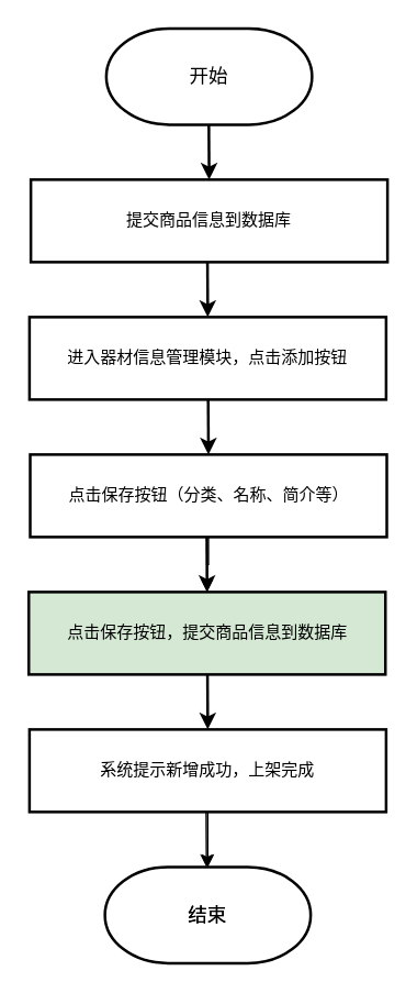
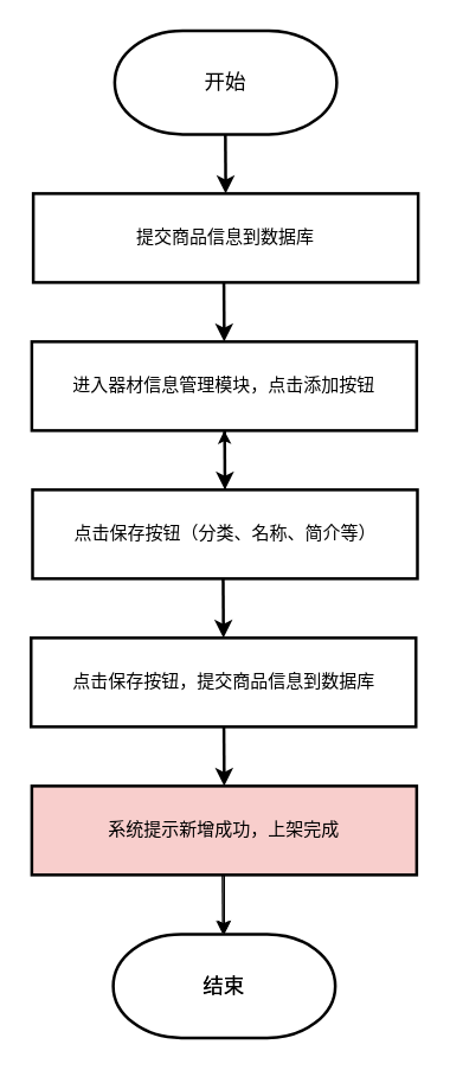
- <mxCell id="8" value="" style="edgeStyle=orthogonalEdgeStyle;rounded=0;orthogonalLoop=1;jettySize=auto;html=1;" parent="1" source="9" target="11" edge="1"><mxGeometry relative="1" as="geometry" /></mxCell>
+ <mxCell id="8" value="" style="edgeStyle=orthogonalEdgeStyle;rounded=0;orthogonalLoop=1;jettySize=auto;html=1;" parent="1" source="9" target="6" edge="1"><mxGeometry relative="1" as="geometry" /></mxCell>
- <mxCell id="11" value="点击保存按钮，提交商品信息到数据库" style="rounded=0;whiteSpace=wrap;html=1;strokeWidth=2;fillColor=#d5e8d4;" parent="1" vertex="1"><mxGeometry x="20.5" y="430" width="260" height="60" as="geometry" /></mxCell>
+ <mxCell id="11" value="点击保存按钮，提交商品信息到数据库" style="rounded=0;whiteSpace=wrap;html=1;strokeWidth=2;" parent="1" vertex="1"><mxGeometry x="20.5" y="430" width="260" height="60" as="geometry" /></mxCell>
- <mxCell id="15" value="系统提示新增成功，上架完成" style="rounded=0;whiteSpace=wrap;html=1;strokeWidth=2;" parent="1" vertex="1"><mxGeometry x="21" y="530" width="260" height="60" as="geometry" /></mxCell>
+ <mxCell id="15" value="系统提示新增成功，上架完成" style="rounded=0;whiteSpace=wrap;html=1;strokeWidth=2;fillColor=#f8cecc;" parent="1" vertex="1"><mxGeometry x="21" y="530" width="260" height="60" as="geometry" /></mxCell>
